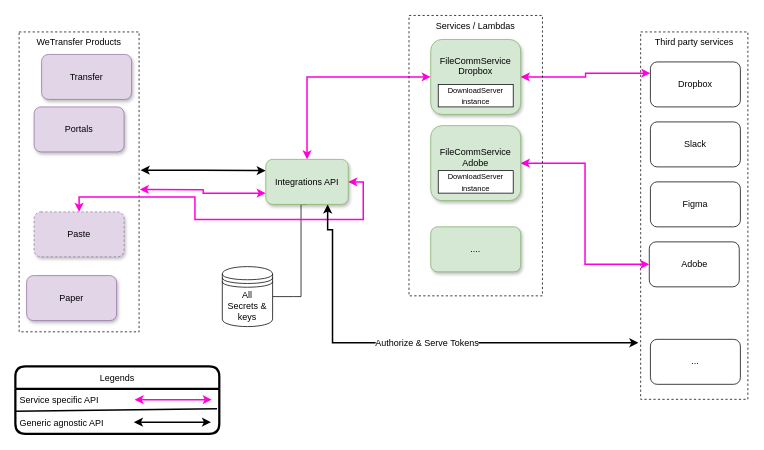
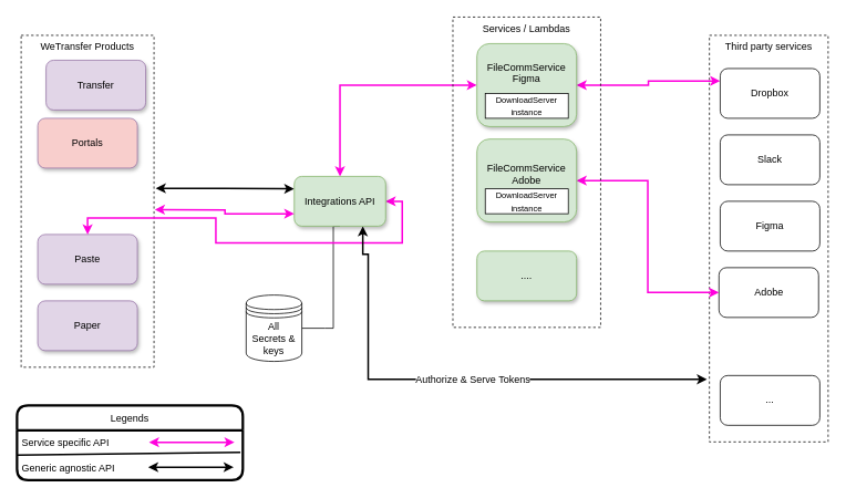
- <mxCell id="29" value="FileCommService&lt;br&gt;Dropbox&lt;br&gt;&lt;br&gt;&lt;br&gt;" style="rounded=1;whiteSpace=wrap;html=1;shadow=1;fillColor=#d5e8d4;strokeColor=#82b366;" parent="28" vertex="1"><mxGeometry width="120" height="100" as="geometry" /></mxCell>
+ <mxCell id="29" value="FileCommService&lt;br&gt;Figma&lt;br&gt;&lt;br&gt;&lt;br&gt;" style="rounded=1;whiteSpace=wrap;html=1;shadow=1;fillColor=#d5e8d4;strokeColor=#82b366;" parent="28" vertex="1"><mxGeometry width="120" height="100" as="geometry" /></mxCell>
- <mxCell id="6" value="Portals" style="rounded=1;whiteSpace=wrap;html=1;shadow=1;fillColor=#e1d5e7;strokeColor=#9673a6;" parent="1" vertex="1"><mxGeometry x="45" y="142" width="120" height="60" as="geometry" /></mxCell>
+ <mxCell id="6" value="Portals" style="rounded=1;whiteSpace=wrap;html=1;shadow=1;fillColor=#f8cecc;strokeColor=#9673a6;" parent="1" vertex="1"><mxGeometry x="45" y="142" width="120" height="60" as="geometry" /></mxCell>
- <mxCell id="5" value="Paste" style="rounded=1;whiteSpace=wrap;html=1;shadow=1;fillColor=#e1d5e7;strokeColor=#9673a6;dashed=1;" parent="1" vertex="1"><mxGeometry x="45" y="282" width="120" height="60" as="geometry" /></mxCell>
+ <mxCell id="5" value="Paste" style="rounded=1;whiteSpace=wrap;html=1;shadow=1;fillColor=#e1d5e7;strokeColor=#9673a6;" parent="1" vertex="1"><mxGeometry x="45" y="282" width="120" height="60" as="geometry" /></mxCell>
- <mxCell id="22" value="Paper" style="rounded=1;whiteSpace=wrap;html=1;shadow=1;fillColor=#e1d5e7;strokeColor=#9673a6;" parent="1" vertex="1"><mxGeometry x="35" y="367" width="120" height="60" as="geometry" /></mxCell>
+ <mxCell id="22" value="Paper" style="rounded=1;whiteSpace=wrap;html=1;shadow=1;fillColor=#e1d5e7;strokeColor=#9673a6;" parent="1" vertex="1"><mxGeometry x="45" y="362" width="120" height="60" as="geometry" /></mxCell>
